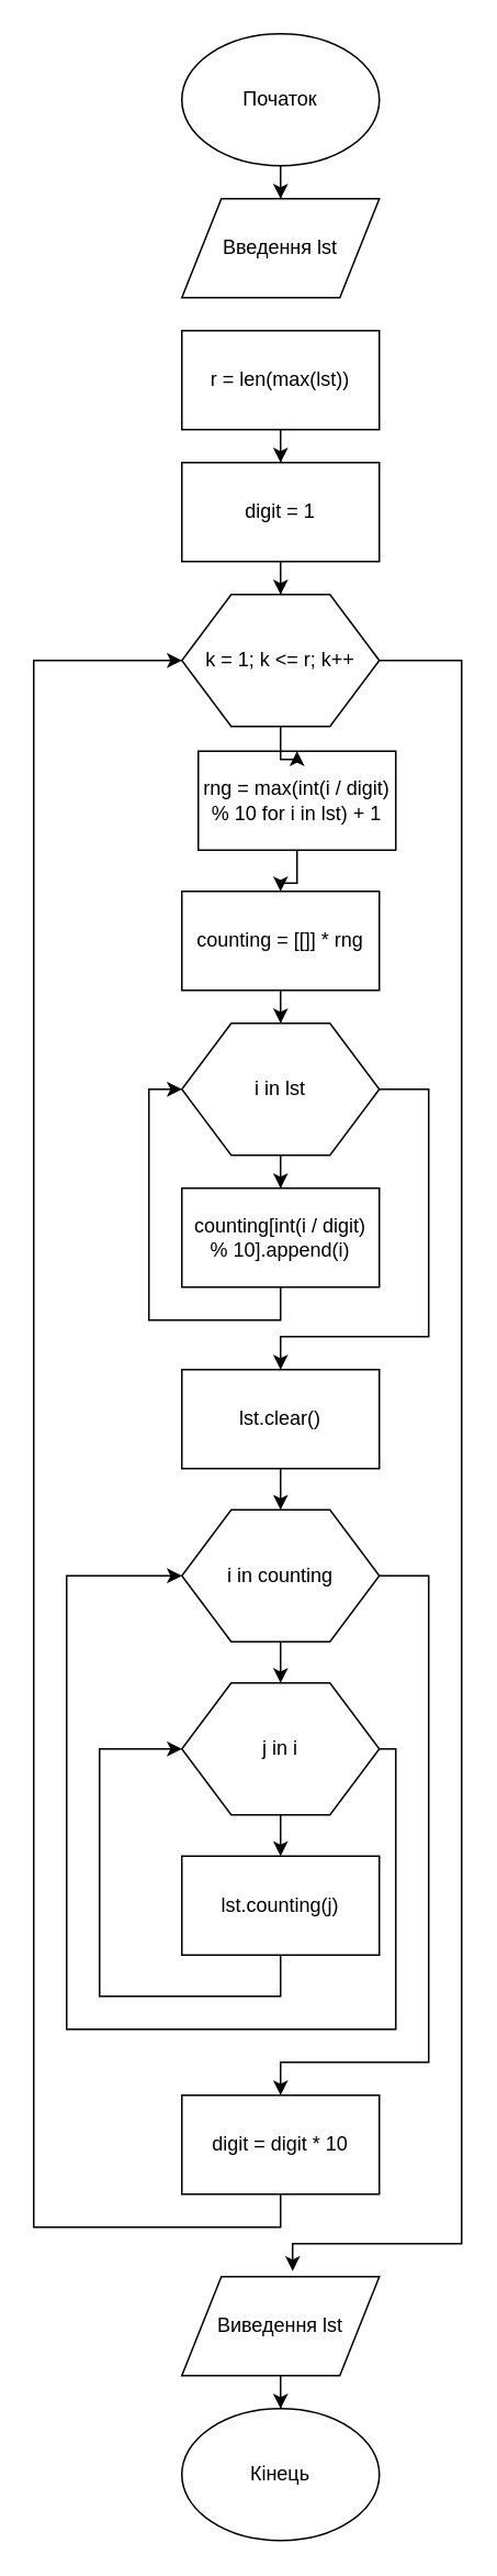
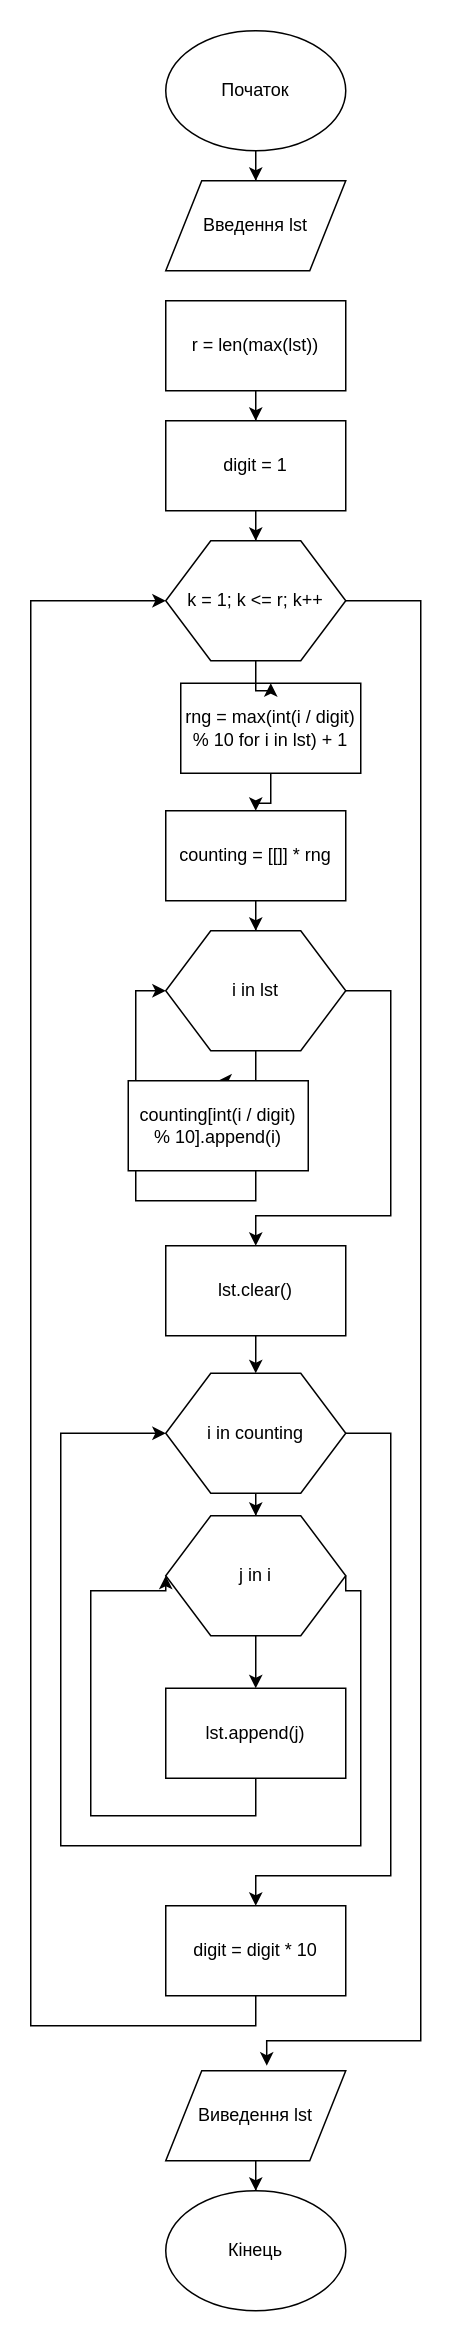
- <mxCell id="13" value="counting[int(i / digit) % 10].append(i)" style="rounded=0;whiteSpace=wrap;html=1;" vertex="1" parent="1"><mxGeometry x="110" y="720" width="120" height="60" as="geometry" /></mxCell>
+ <mxCell id="13" value="counting[int(i / digit) % 10].append(i)" style="rounded=0;whiteSpace=wrap;html=1;" vertex="1" parent="1"><mxGeometry x="85" y="720" width="120" height="60" as="geometry" /></mxCell>
- <mxCell id="21" value="j in i" style="shape=hexagon;perimeter=hexagonPerimeter2;whiteSpace=wrap;html=1;" vertex="1" parent="1"><mxGeometry x="110" y="1020" width="120" height="80" as="geometry" /></mxCell>
+ <mxCell id="21" value="j in i" style="shape=hexagon;perimeter=hexagonPerimeter2;whiteSpace=wrap;html=1;" vertex="1" parent="1"><mxGeometry x="110" y="1010" width="120" height="80" as="geometry" /></mxCell>
- <mxCell id="23" value="lst.counting(j)" style="rounded=0;whiteSpace=wrap;html=1;" vertex="1" parent="1"><mxGeometry x="110" y="1125" width="120" height="60" as="geometry" /></mxCell>
+ <mxCell id="23" value="lst.append(j)" style="rounded=0;whiteSpace=wrap;html=1;" vertex="1" parent="1"><mxGeometry x="110" y="1125" width="120" height="60" as="geometry" /></mxCell>
